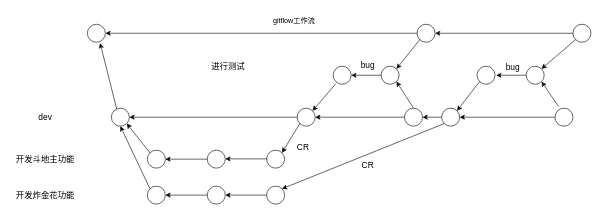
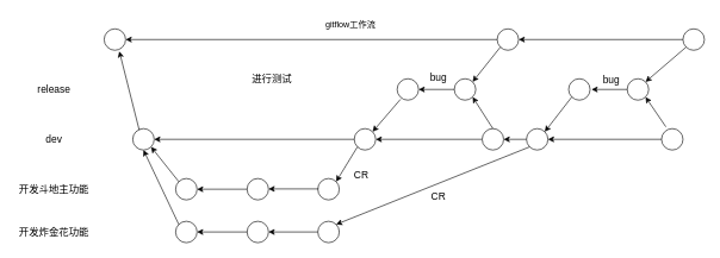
+ <mxCell id="3" value="&lt;font style=&quot;font-size: 14px;&quot;&gt;release&lt;/font&gt;" style="text;html=1;align=center;verticalAlign=middle;whiteSpace=wrap;rounded=0;" vertex="1" parent="1"><mxGeometry x="45" y="110" width="60" height="30" as="geometry" /></mxCell>
